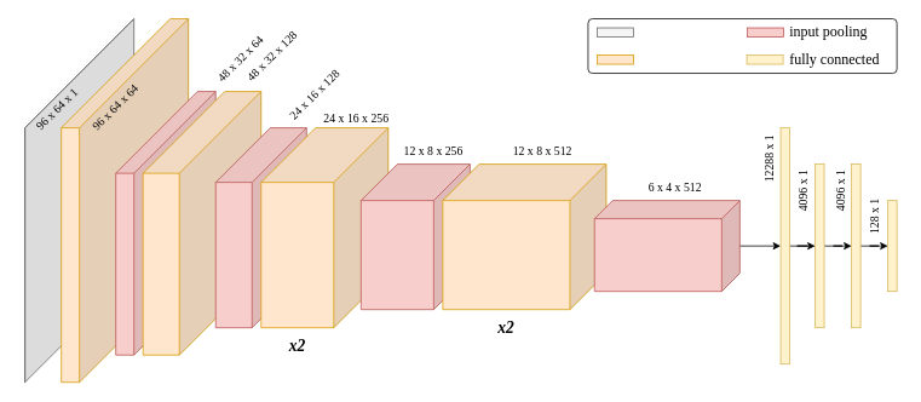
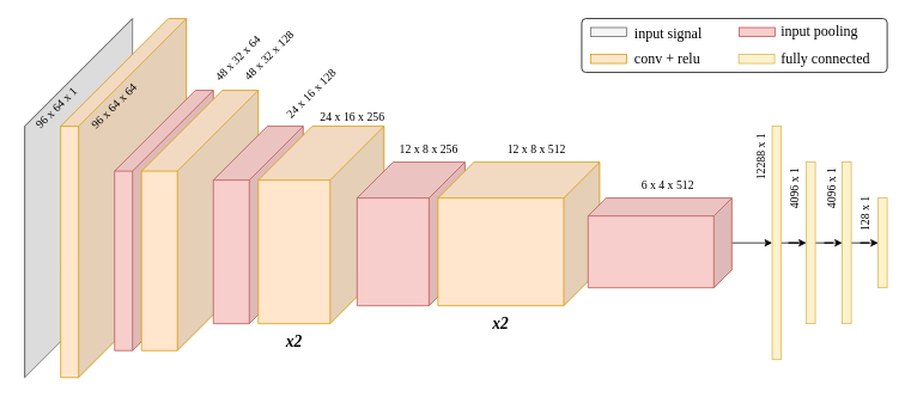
+ <mxCell id="40" value="&lt;p style=&quot;line-height: 1.7;&quot;&gt;input signal&lt;br style=&quot;font-size: 16px;&quot;&gt;conv + relu&lt;/p&gt;" style="text;html=1;strokeColor=none;fillColor=none;align=left;verticalAlign=middle;whiteSpace=wrap;rounded=0;fontFamily=Comic Sans MS;sketch=0;fontSize=16;" parent="1" vertex="1"><mxGeometry x="704.07" y="20" width="95" height="60" as="geometry" /></mxCell>
